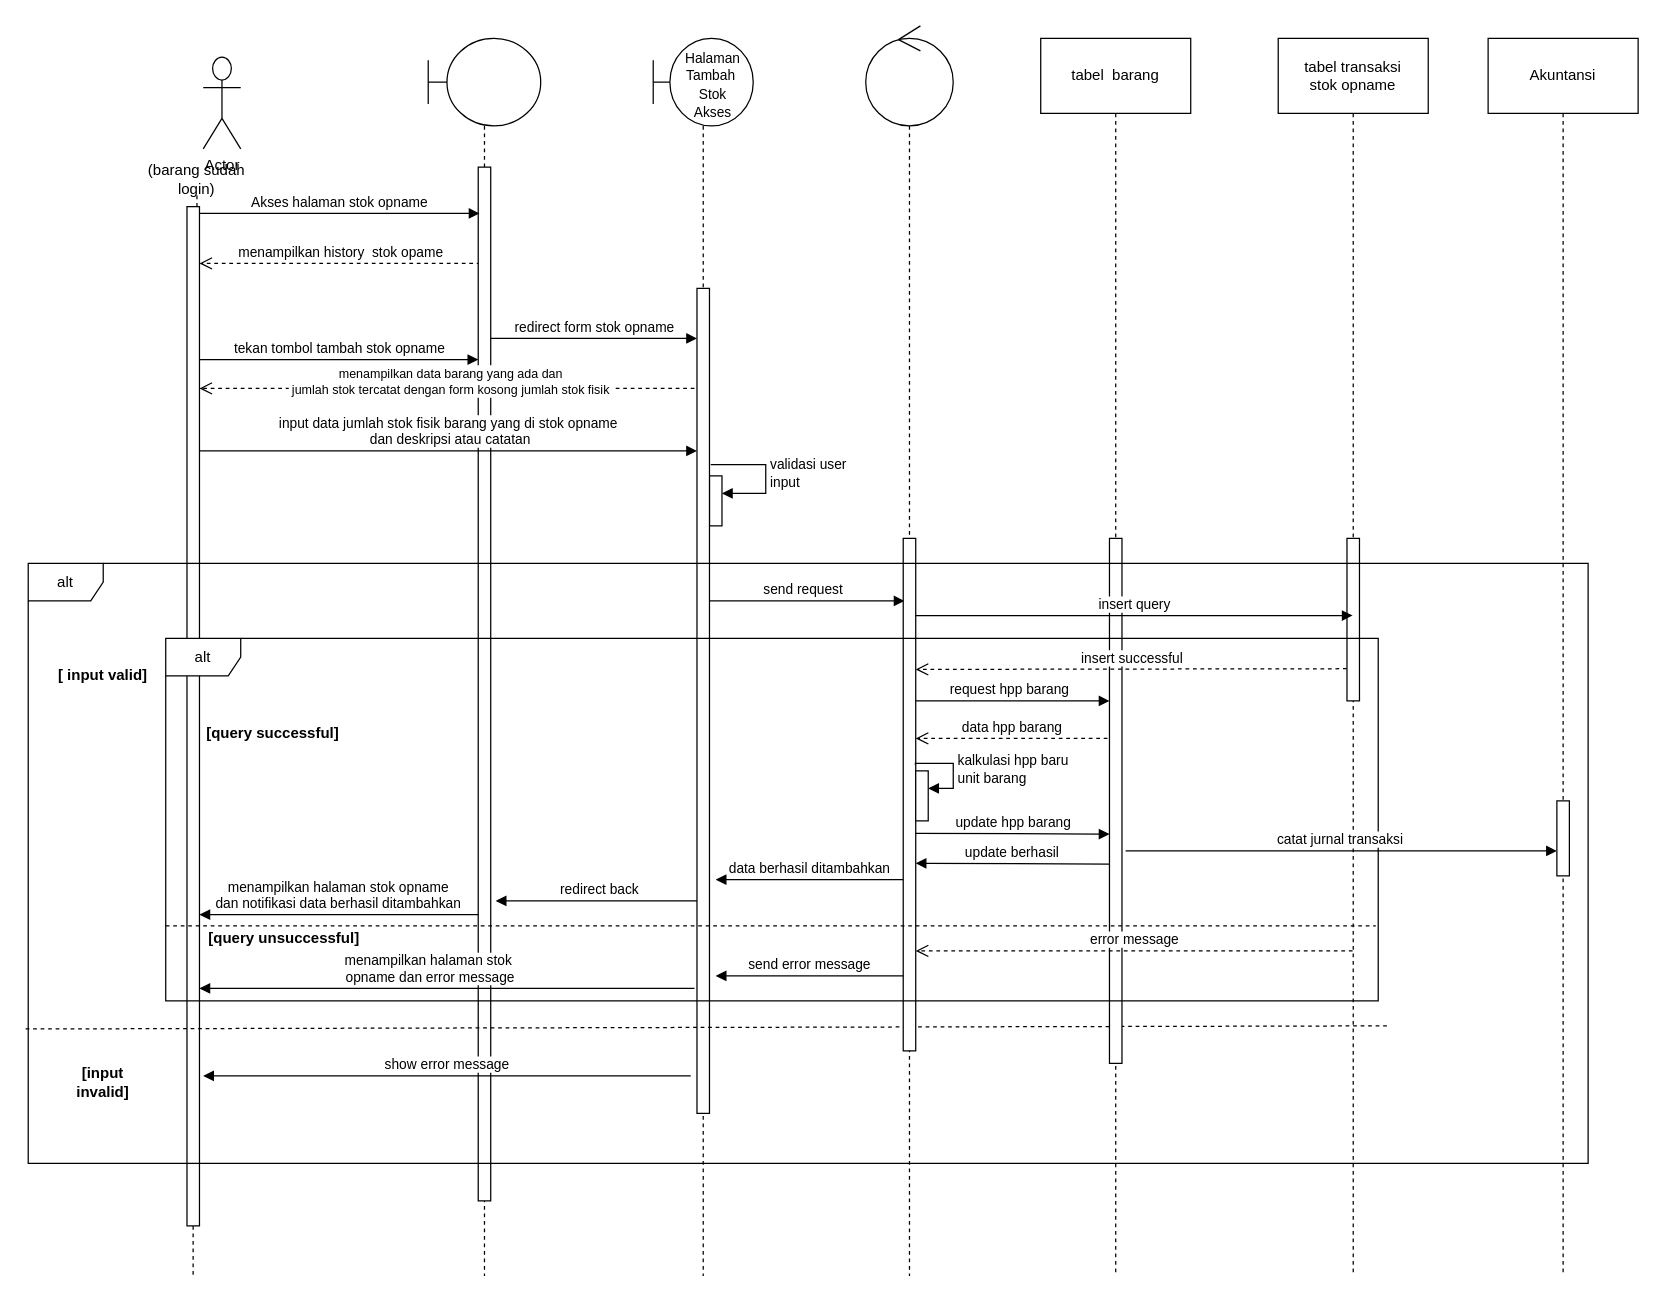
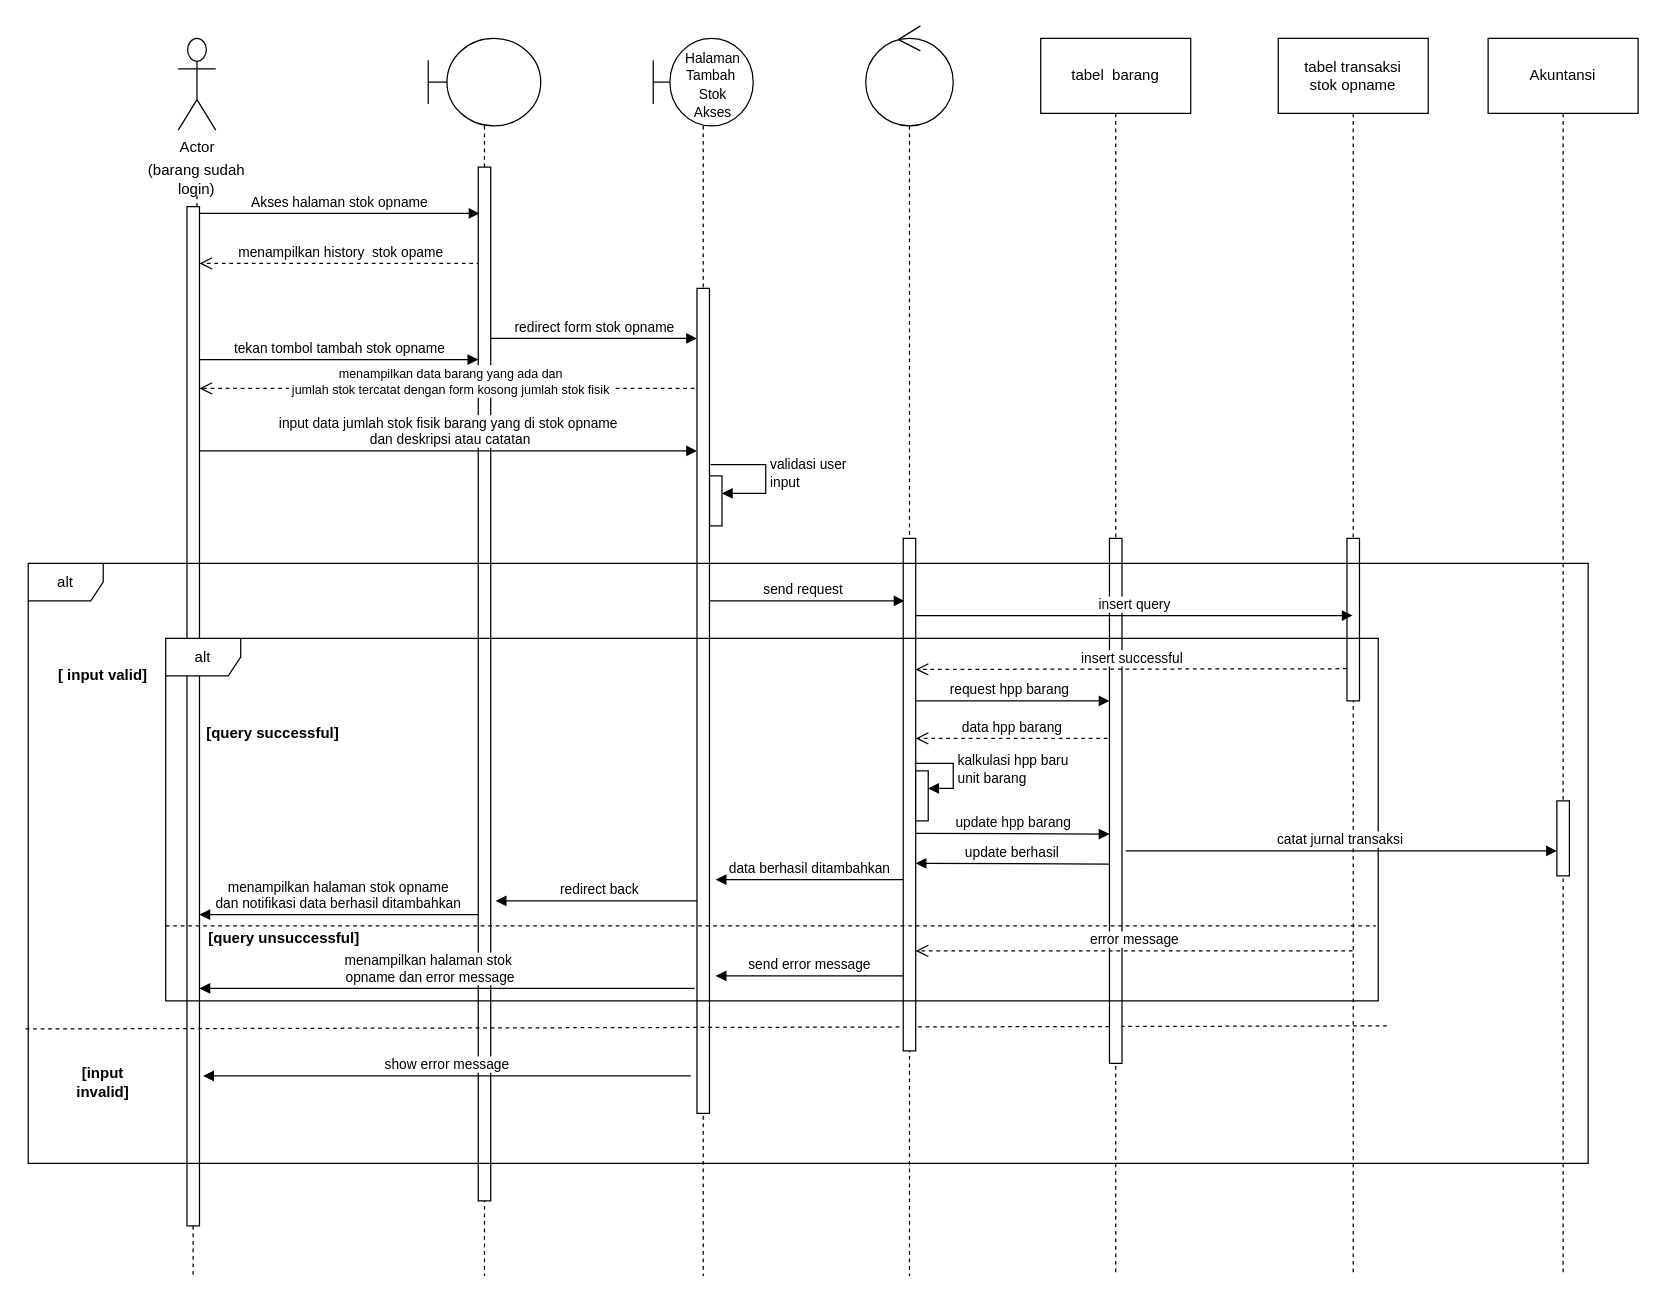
- <mxCell id="20" value="Actor" style="shape=umlActor;verticalLabelPosition=bottom;labelBackgroundColor=#ffffff;verticalAlign=top;html=1;outlineConnect=0;" parent="19" vertex="1"><mxGeometry x="50" y="15" width="30" height="73.421" as="geometry" /></mxCell>
+ <mxCell id="20" value="Actor" style="shape=umlActor;verticalLabelPosition=bottom;labelBackgroundColor=#ffffff;verticalAlign=top;html=1;outlineConnect=0;" parent="19" vertex="1"><mxGeometry x="30" width="30" height="73.421" as="geometry" /></mxCell>
